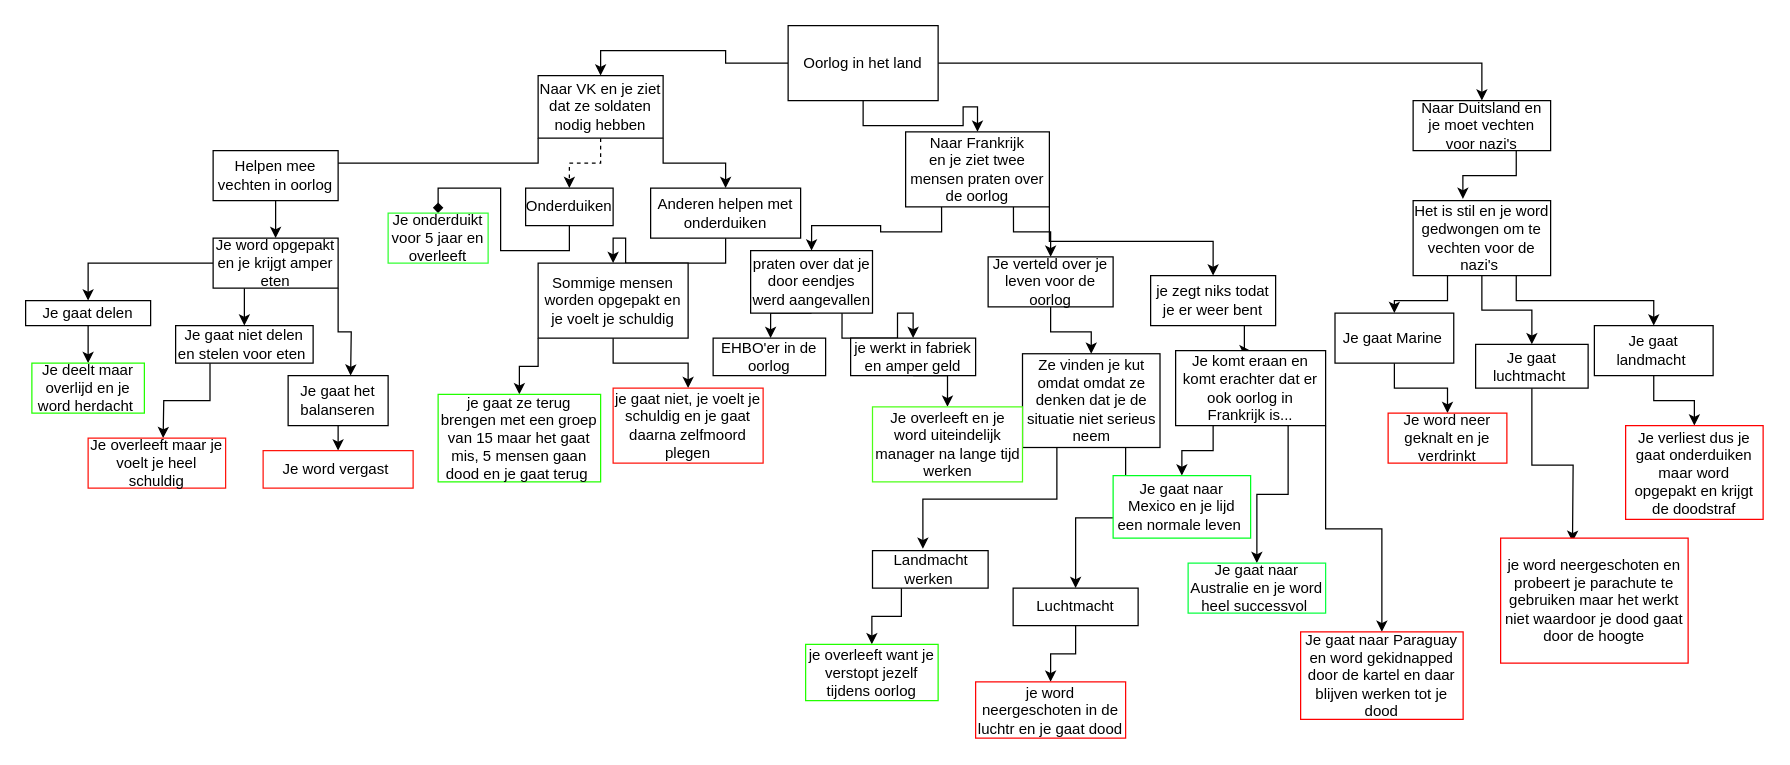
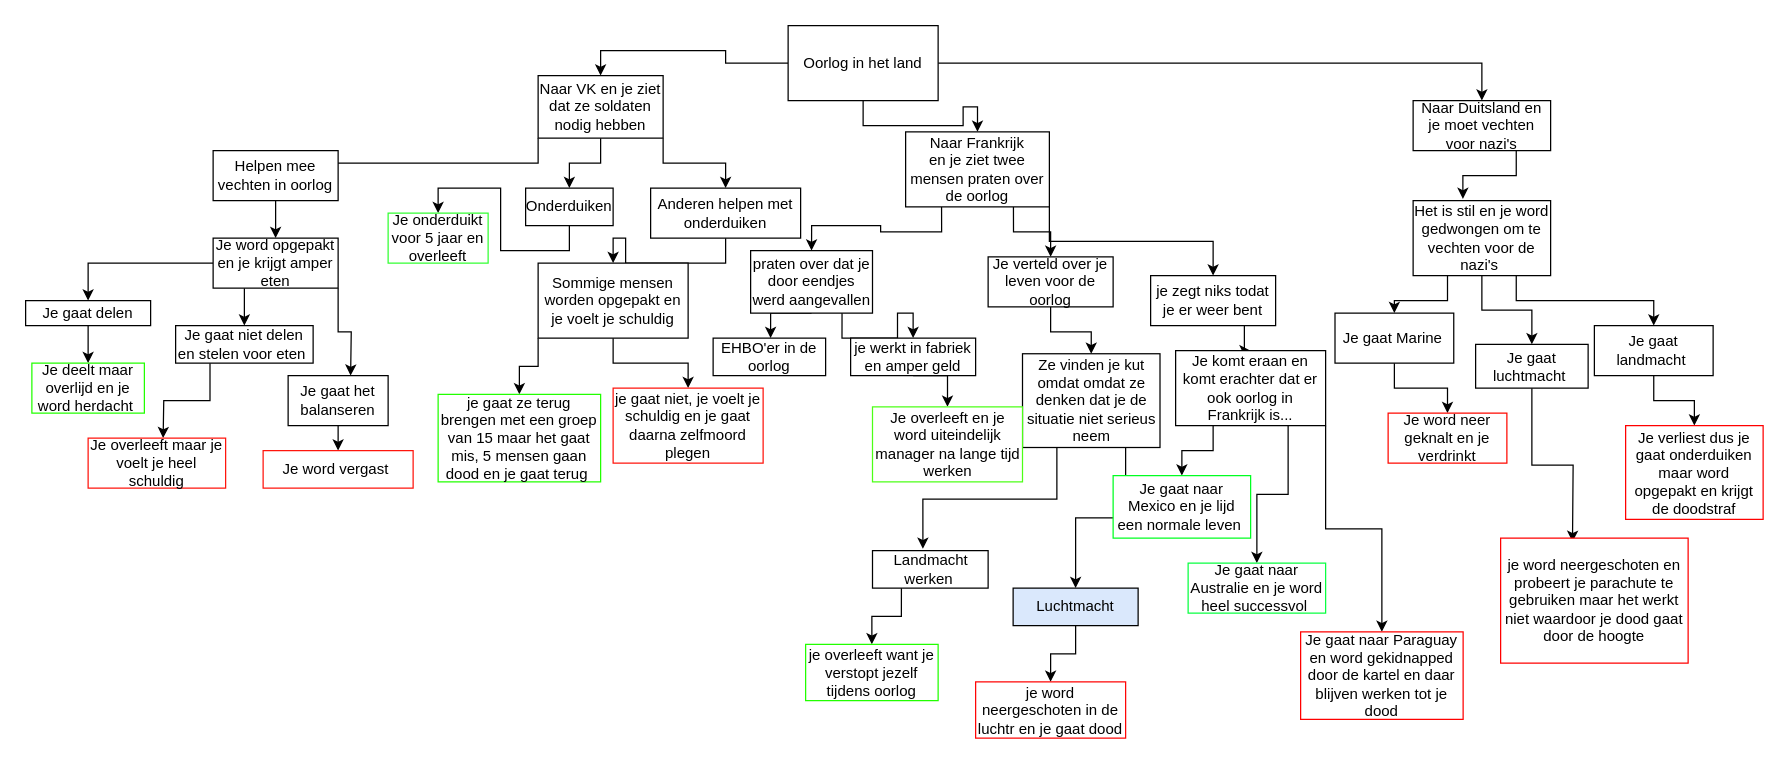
- <mxCell id="3" style="edgeStyle=orthogonalEdgeStyle;rounded=0;orthogonalLoop=1;jettySize=auto;html=1;exitX=0.5;exitY=1;exitDx=0;exitDy=0;fontFamily=Helvetica;entryX=0.5;entryY=0;entryDx=0;entryDy=0;dashed=1;" parent="1" source="5" target="19" edge="1"><mxGeometry relative="1" as="geometry"><mxPoint x="440" y="165" as="targetPoint" /></mxGeometry></mxCell>
+ <mxCell id="3" style="edgeStyle=orthogonalEdgeStyle;rounded=0;orthogonalLoop=1;jettySize=auto;html=1;exitX=0.5;exitY=1;exitDx=0;exitDy=0;fontFamily=Helvetica;entryX=0.5;entryY=0;entryDx=0;entryDy=0;" parent="1" source="5" target="19" edge="1"><mxGeometry relative="1" as="geometry"><mxPoint x="440" y="165" as="targetPoint" /></mxGeometry></mxCell>
- <mxCell id="18" style="edgeStyle=orthogonalEdgeStyle;rounded=0;orthogonalLoop=1;jettySize=auto;html=1;exitX=0.5;exitY=1;exitDx=0;exitDy=0;fontFamily=Helvetica;entryX=0.5;entryY=0;entryDx=0;entryDy=0;endArrow=diamond;" parent="1" source="19" target="26" edge="1"><mxGeometry relative="1" as="geometry"><mxPoint x="375" y="250" as="targetPoint" /></mxGeometry></mxCell>
+ <mxCell id="18" style="edgeStyle=orthogonalEdgeStyle;rounded=0;orthogonalLoop=1;jettySize=auto;html=1;exitX=0.5;exitY=1;exitDx=0;exitDy=0;fontFamily=Helvetica;entryX=0.5;entryY=0;entryDx=0;entryDy=0;" parent="1" source="19" target="26" edge="1"><mxGeometry relative="1" as="geometry"><mxPoint x="375" y="250" as="targetPoint" /></mxGeometry></mxCell>
- <mxCell id="59" value="Luchtmacht" style="rounded=0;whiteSpace=wrap;html=1;strokeColor=#000000;" parent="1" vertex="1"><mxGeometry x="810" y="470" width="100" height="30" as="geometry" /></mxCell>
+ <mxCell id="59" value="Luchtmacht" style="rounded=0;whiteSpace=wrap;html=1;strokeColor=#000000;fillColor=#dae8fc;" parent="1" vertex="1"><mxGeometry x="810" y="470" width="100" height="30" as="geometry" /></mxCell>
